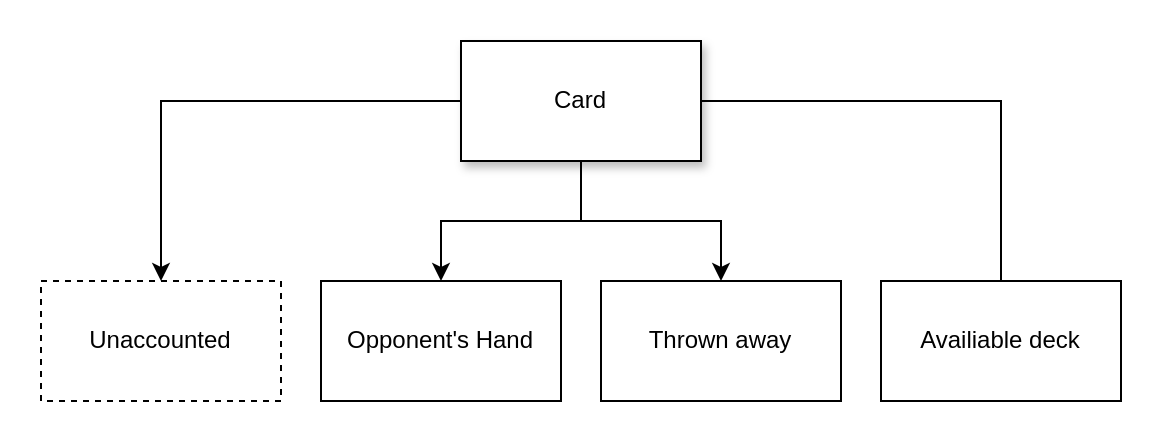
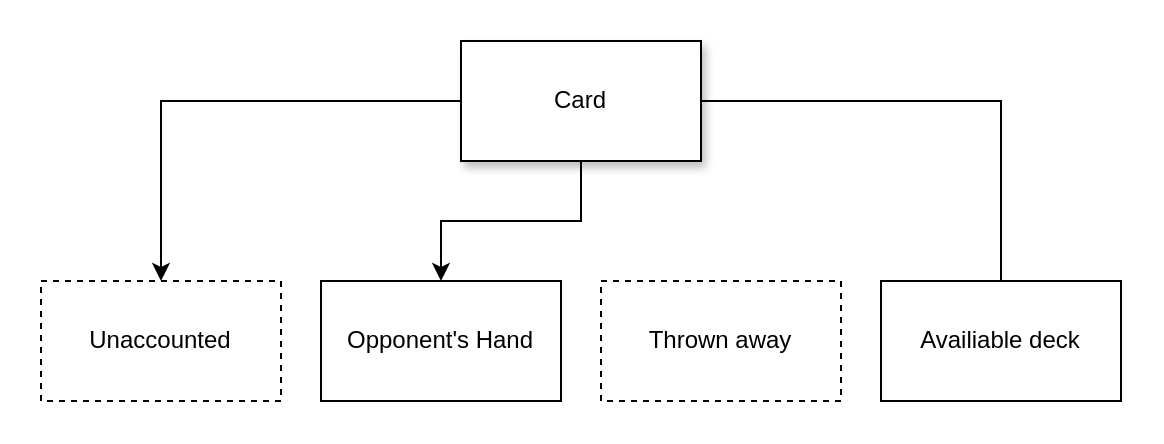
- <mxCell id="4" style="edgeStyle=orthogonalEdgeStyle;rounded=0;orthogonalLoop=1;jettySize=auto;html=1;entryX=0.5;entryY=0;entryDx=0;entryDy=0;" edge="1" parent="1" source="6" target="9"><mxGeometry relative="1" as="geometry" /></mxCell>
- <mxCell id="9" value="Thrown away" style="rounded=0;whiteSpace=wrap;html=1;" vertex="1" parent="1"><mxGeometry x="300" y="140" width="120" height="60" as="geometry" /></mxCell>
+ <mxCell id="9" value="Thrown away" style="rounded=0;whiteSpace=wrap;html=1;dashed=1;" vertex="1" parent="1"><mxGeometry x="300" y="140" width="120" height="60" as="geometry" /></mxCell>
